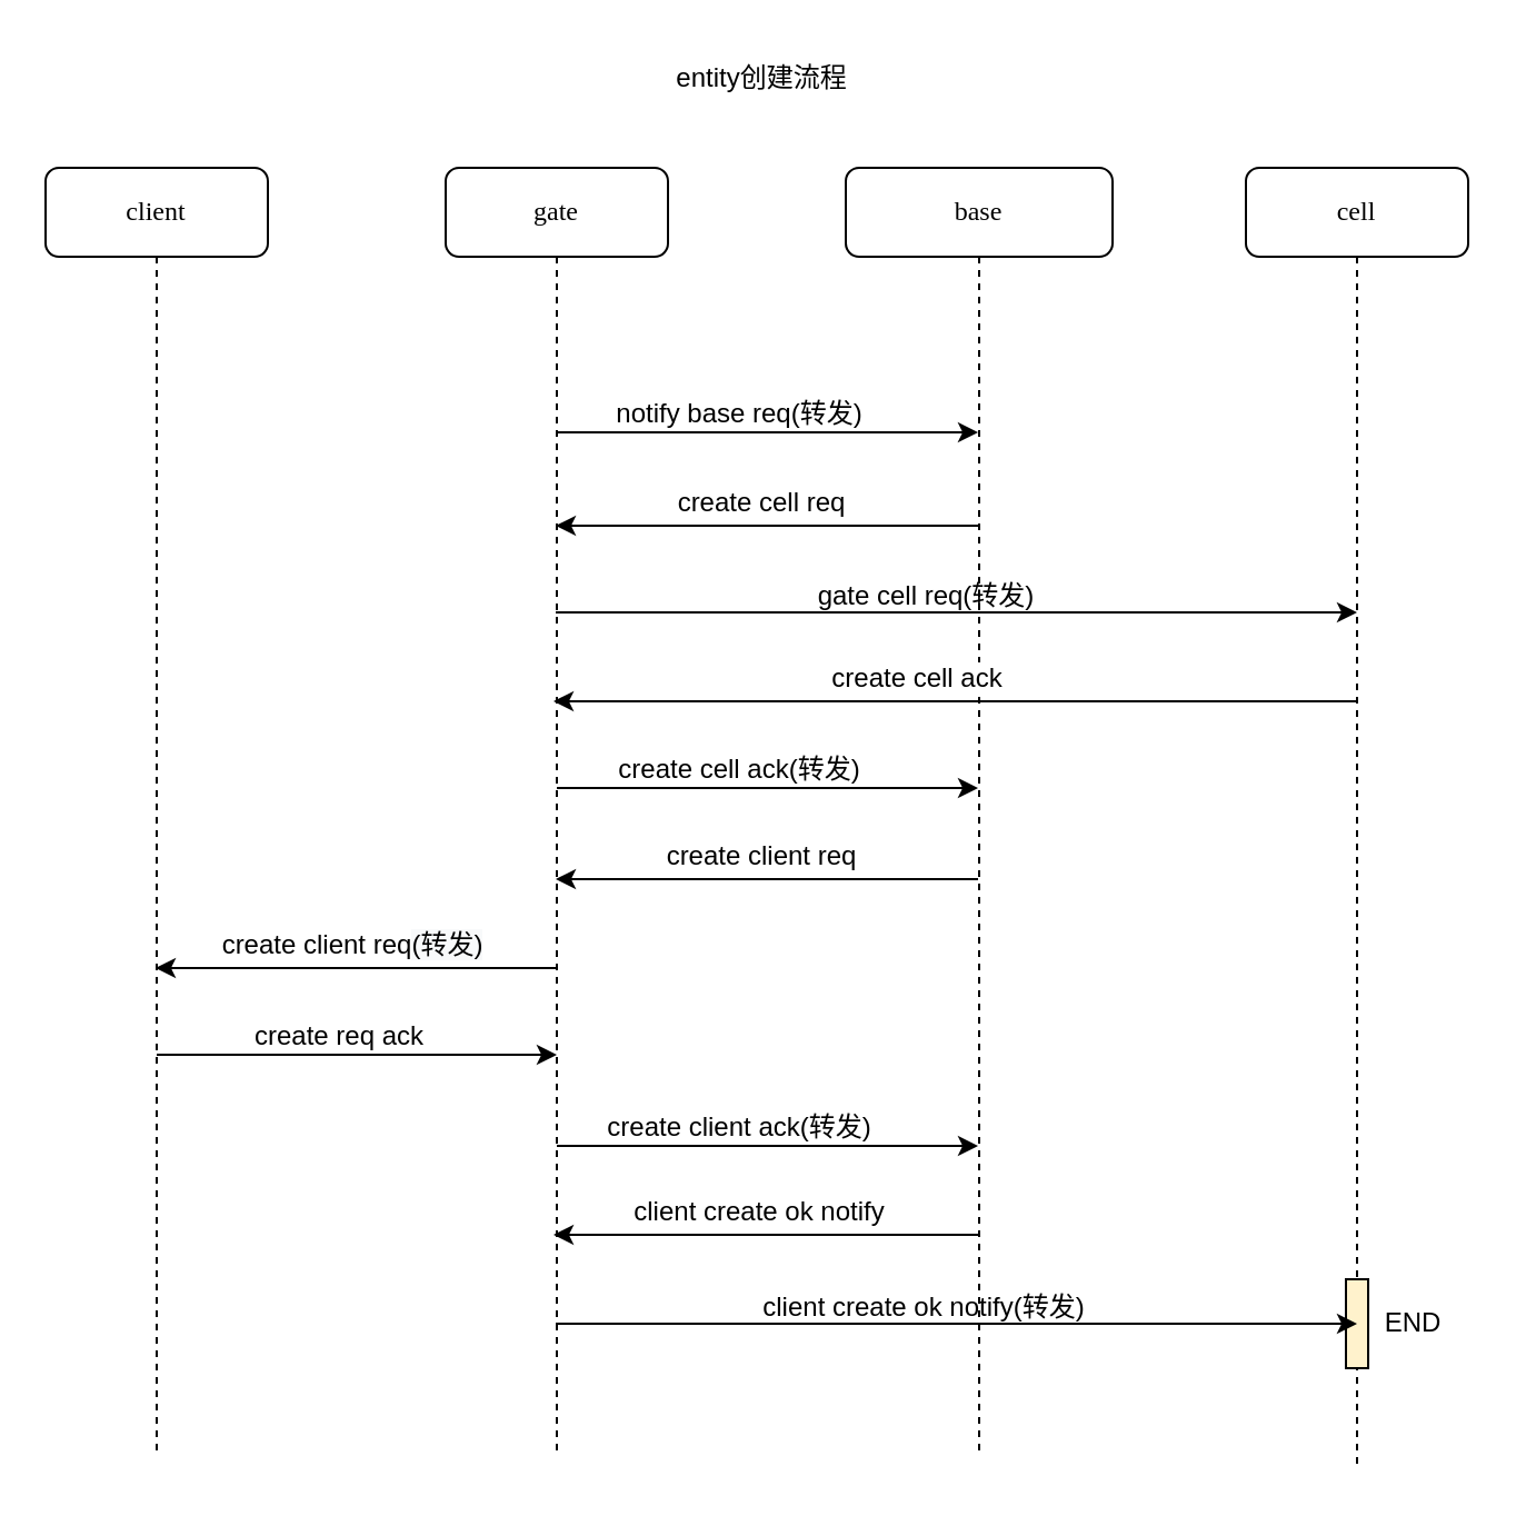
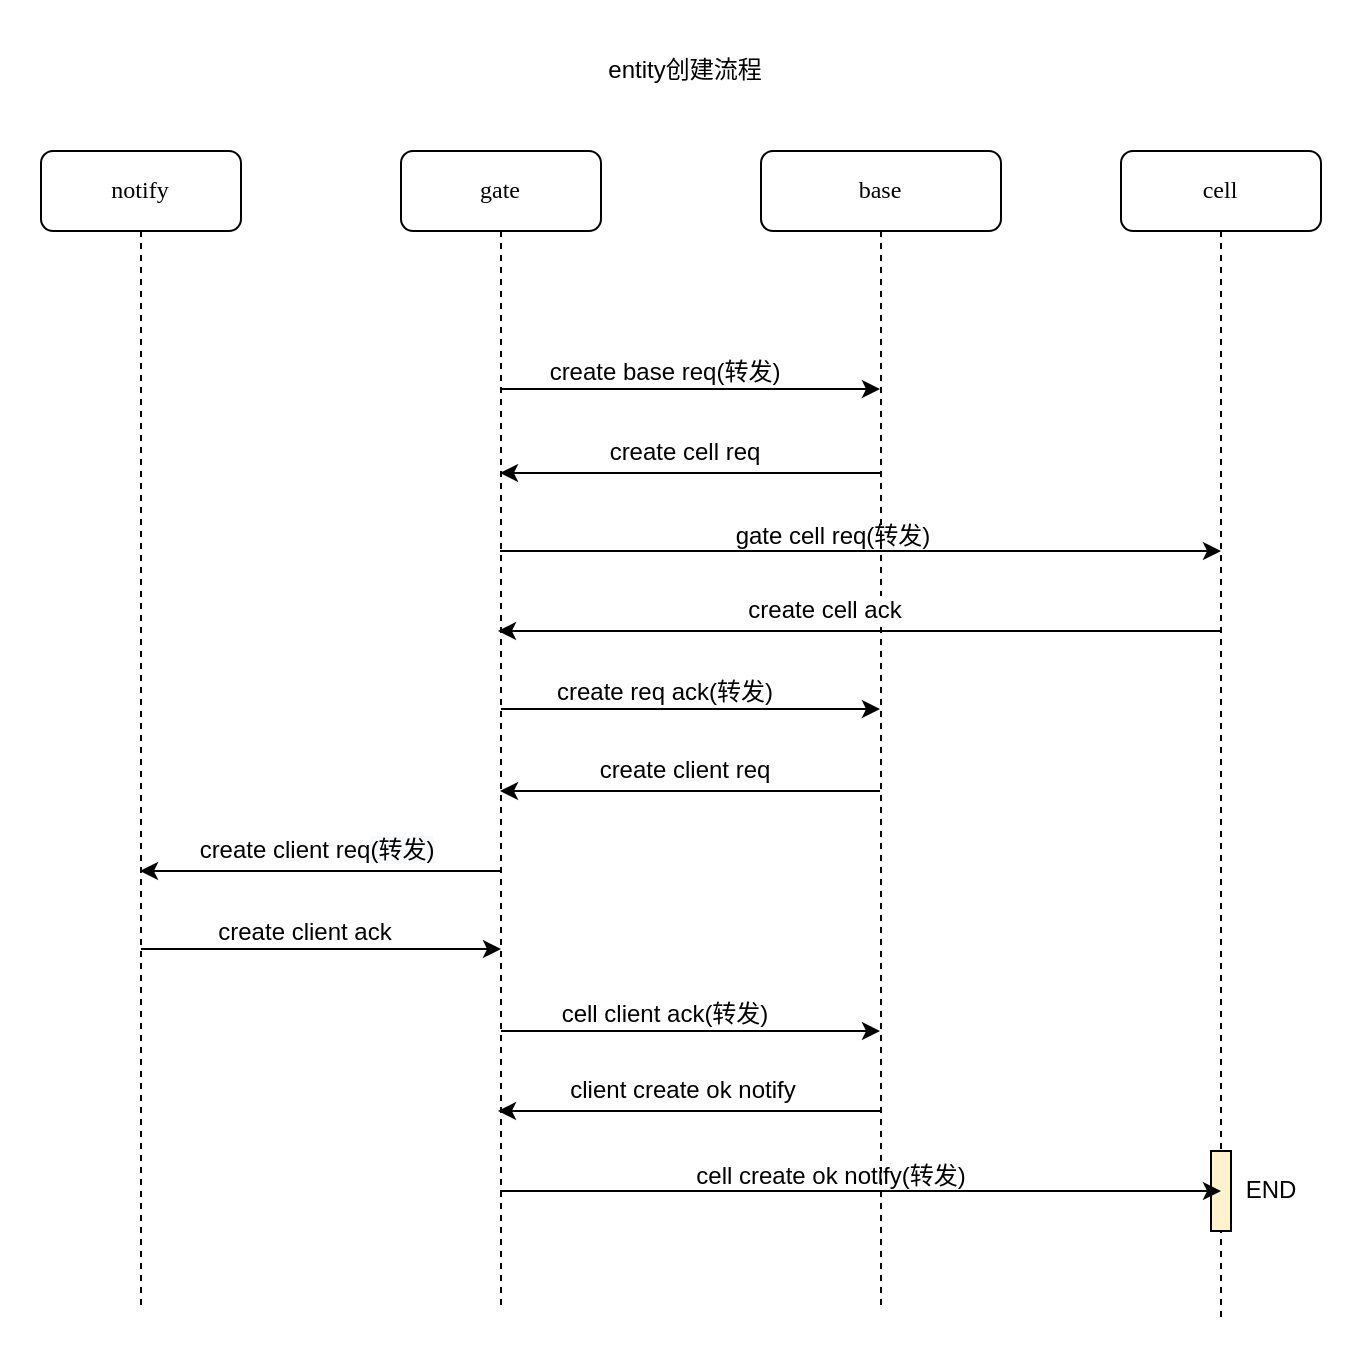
- <mxCell id="9" value="client" style="shape=umlLifeline;perimeter=lifelinePerimeter;whiteSpace=wrap;html=1;container=1;collapsible=0;recursiveResize=0;outlineConnect=0;rounded=1;shadow=0;comic=0;labelBackgroundColor=none;strokeWidth=1;fontFamily=Verdana;fontSize=12;align=center;" parent="1" vertex="1"><mxGeometry x="20" y="75" width="100" height="580" as="geometry" /></mxCell>
+ <mxCell id="9" value="notify" style="shape=umlLifeline;perimeter=lifelinePerimeter;whiteSpace=wrap;html=1;container=1;collapsible=0;recursiveResize=0;outlineConnect=0;rounded=1;shadow=0;comic=0;labelBackgroundColor=none;strokeWidth=1;fontFamily=Verdana;fontSize=12;align=center;" parent="1" vertex="1"><mxGeometry x="20" y="75" width="100" height="580" as="geometry" /></mxCell>
- <mxCell id="10" value="notify base req(转发)" style="text;html=1;align=center;verticalAlign=middle;resizable=0;points=[];autosize=1;strokeColor=none;fillColor=none;" parent="1" vertex="1"><mxGeometry x="262" y="171" width="140" height="30" as="geometry" /></mxCell>
+ <mxCell id="10" value="create base req(转发)" style="text;html=1;align=center;verticalAlign=middle;resizable=0;points=[];autosize=1;strokeColor=none;fillColor=none;" parent="1" vertex="1"><mxGeometry x="262" y="171" width="140" height="30" as="geometry" /></mxCell>
- <mxCell id="17" value="create cell ack(转发)" style="text;html=1;align=center;verticalAlign=middle;resizable=0;points=[];autosize=1;strokeColor=none;fillColor=none;" parent="1" vertex="1"><mxGeometry x="267" y="331" width="130" height="30" as="geometry" /></mxCell>
+ <mxCell id="17" value="create req ack(转发)" style="text;html=1;align=center;verticalAlign=middle;resizable=0;points=[];autosize=1;strokeColor=none;fillColor=none;" parent="1" vertex="1"><mxGeometry x="267" y="331" width="130" height="30" as="geometry" /></mxCell>
- <mxCell id="23" value="create req ack" style="text;html=1;align=center;verticalAlign=middle;resizable=0;points=[];autosize=1;strokeColor=none;fillColor=none;" parent="1" vertex="1"><mxGeometry x="97" y="451" width="110" height="30" as="geometry" /></mxCell>
+ <mxCell id="23" value="create client ack" style="text;html=1;align=center;verticalAlign=middle;resizable=0;points=[];autosize=1;strokeColor=none;fillColor=none;" parent="1" vertex="1"><mxGeometry x="97" y="451" width="110" height="30" as="geometry" /></mxCell>
- <mxCell id="25" value="create client ack(转发)" style="text;html=1;align=center;verticalAlign=middle;resizable=0;points=[];autosize=1;strokeColor=none;fillColor=none;" parent="1" vertex="1"><mxGeometry x="262" y="492" width="140" height="30" as="geometry" /></mxCell>
+ <mxCell id="25" value="cell client ack(转发)" style="text;html=1;align=center;verticalAlign=middle;resizable=0;points=[];autosize=1;strokeColor=none;fillColor=none;" parent="1" vertex="1"><mxGeometry x="262" y="492" width="140" height="30" as="geometry" /></mxCell>
- <mxCell id="6" value="client create ok notify(转发)" style="text;html=1;align=center;verticalAlign=middle;resizable=0;points=[];autosize=1;strokeColor=none;fillColor=none;" parent="3" vertex="1"><mxGeometry x="-50" y="498" width="170" height="30" as="geometry" /></mxCell>
+ <mxCell id="6" value="cell create ok notify(转发)" style="text;html=1;align=center;verticalAlign=middle;resizable=0;points=[];autosize=1;strokeColor=none;fillColor=none;" parent="3" vertex="1"><mxGeometry x="-50" y="498" width="170" height="30" as="geometry" /></mxCell>
